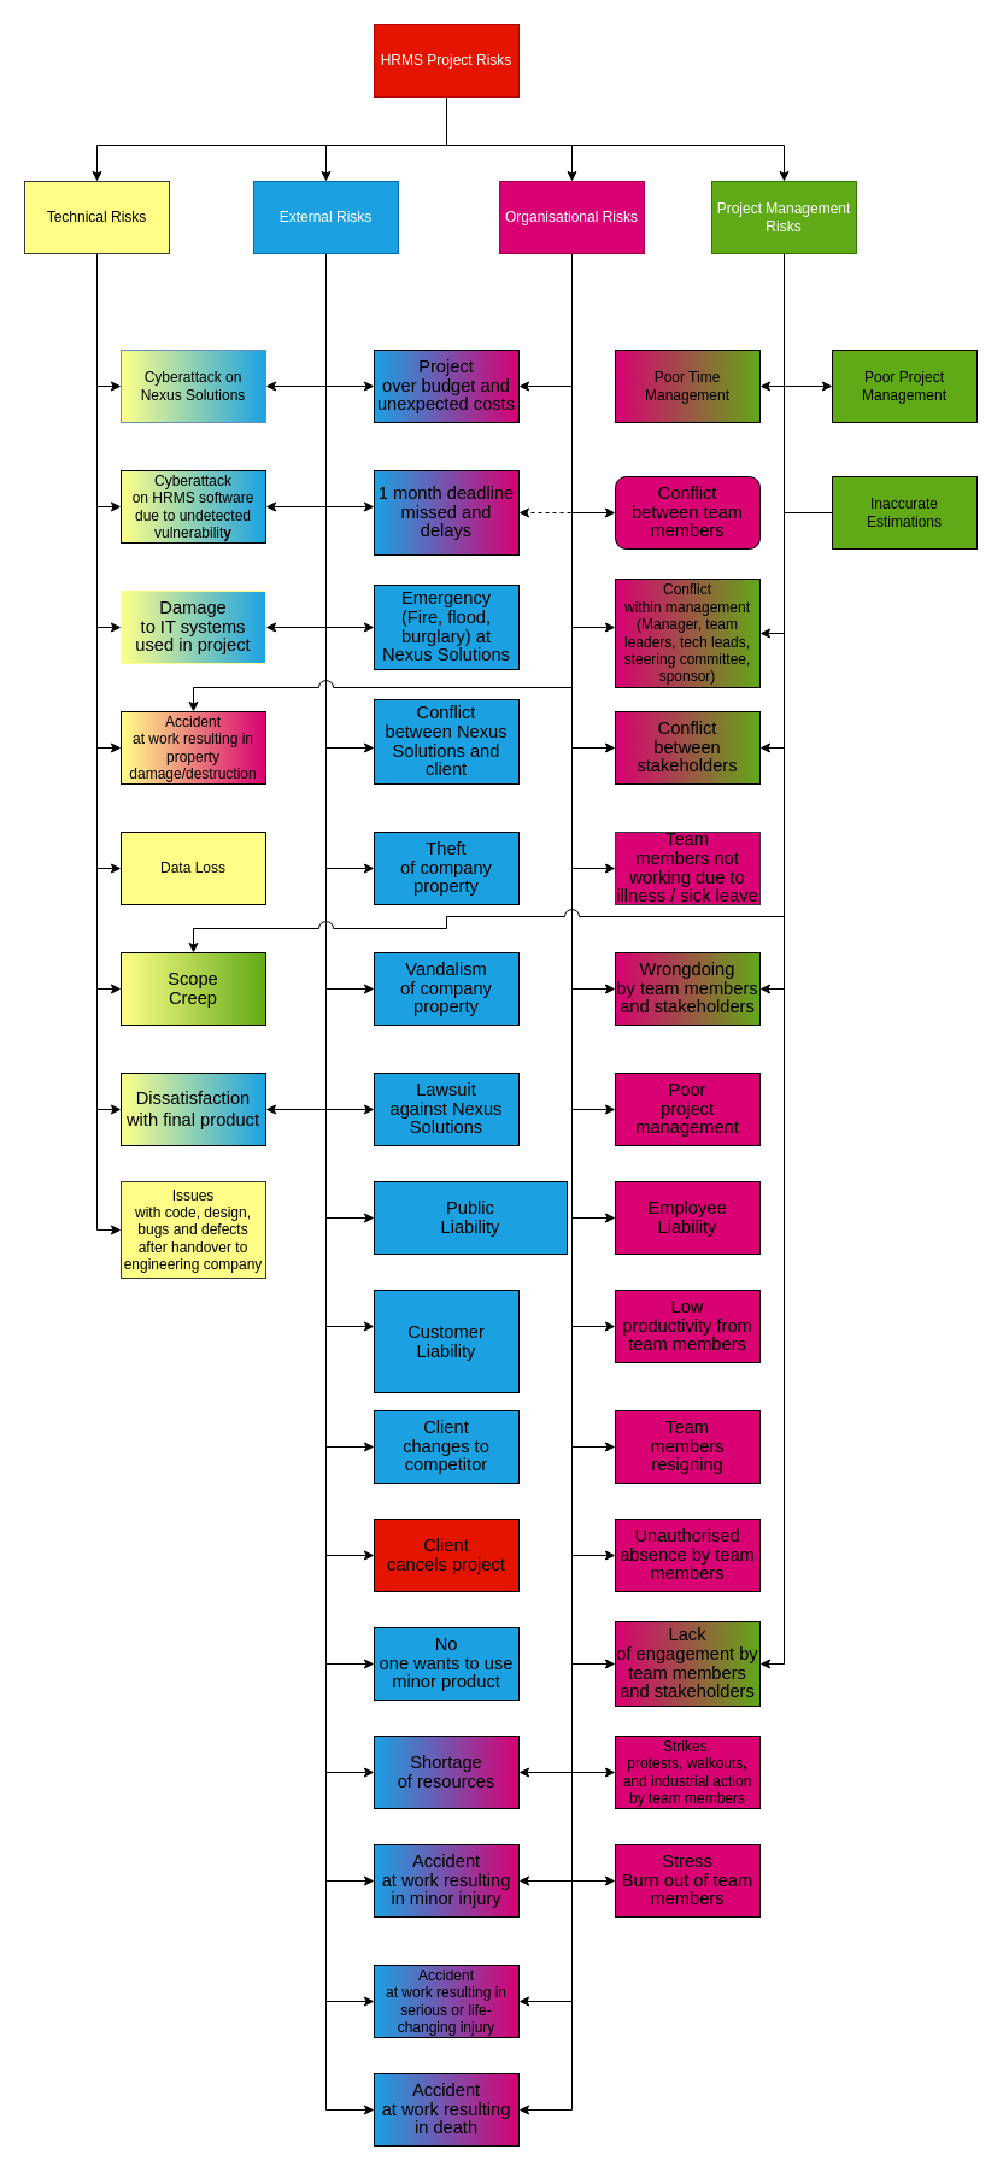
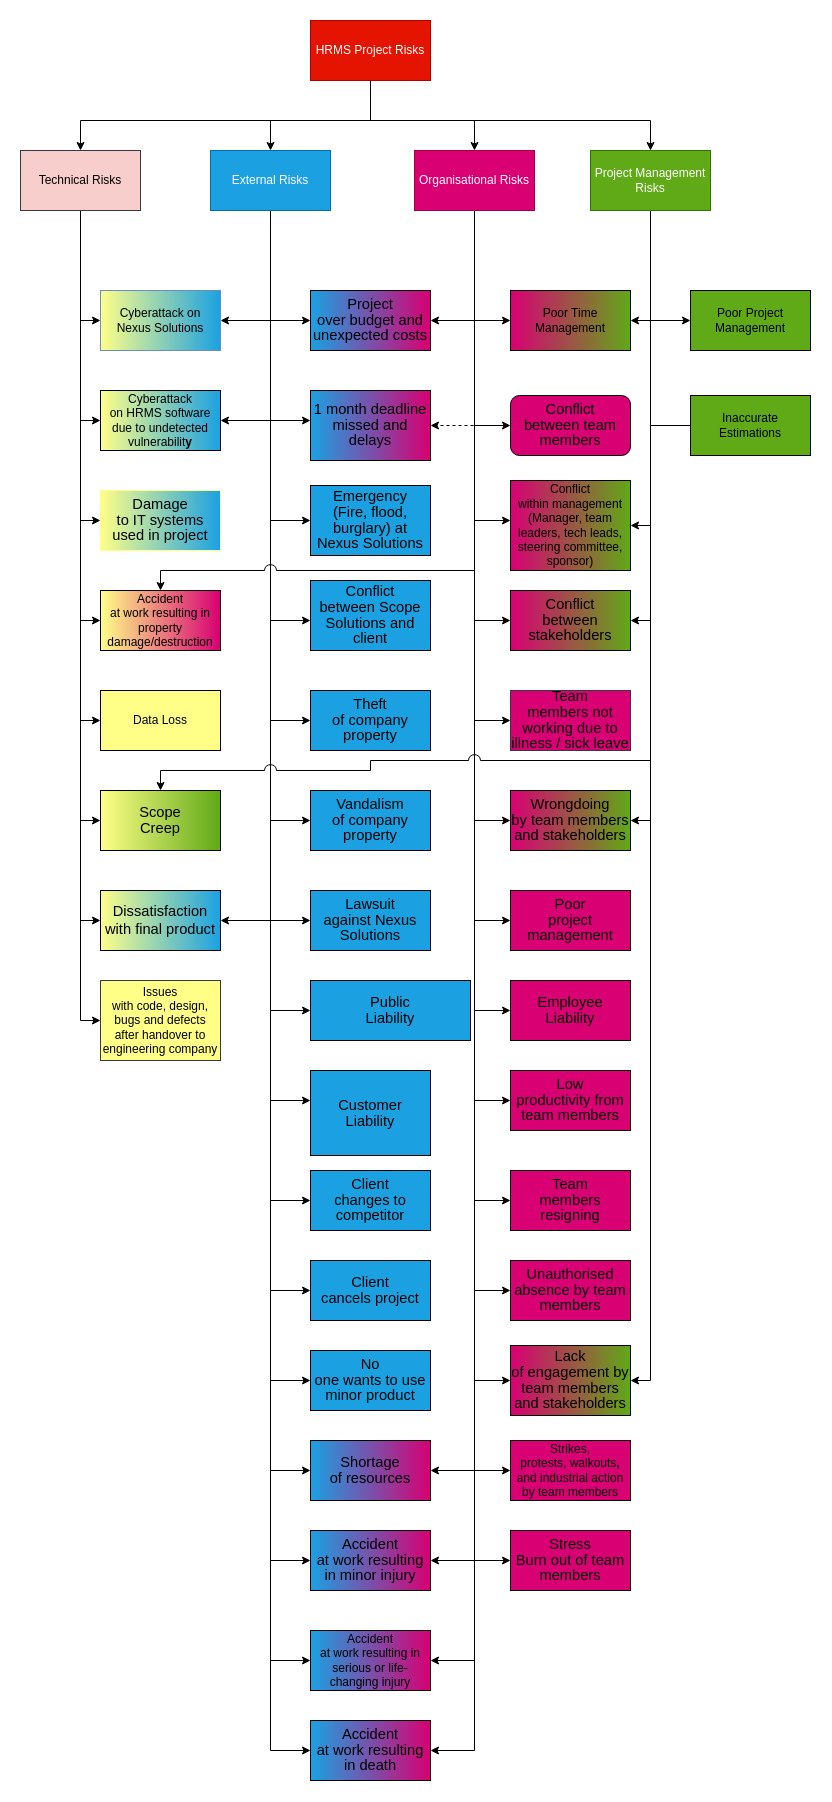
- <mxCell id="15" value="Technical Risks" style="rounded=0;whiteSpace=wrap;html=1;fillColor=#ffff88;strokeColor=#36393d;" vertex="1" parent="1"><mxGeometry x="20" y="150" width="120" height="60" as="geometry" /></mxCell>
+ <mxCell id="15" value="Technical Risks" style="rounded=0;whiteSpace=wrap;html=1;fillColor=#f8cecc;strokeColor=#36393d;" vertex="1" parent="1"><mxGeometry x="20" y="150" width="120" height="60" as="geometry" /></mxCell>
+ <mxCell id="37" value="" style="edgeStyle=orthogonalEdgeStyle;rounded=0;orthogonalLoop=1;jettySize=auto;html=1;" edge="1" parent="1" source="58" target="89"><mxGeometry relative="1" as="geometry"><Array as="points"><mxPoint x="474" y="320" /></Array></mxGeometry></mxCell>
- <mxCell id="18" style="edgeStyle=orthogonalEdgeStyle;rounded=0;orthogonalLoop=1;jettySize=auto;html=1;entryX=1;entryY=0.5;entryDx=0;entryDy=0;" edge="1" parent="1" source="36" target="70"><mxGeometry relative="1" as="geometry" /></mxCell>
- <mxCell id="79" value="&lt;span style=&quot;font-size:11.0pt;line-height:107%;&lt;br/&gt;font-family:&amp;quot;Calibri&amp;quot;,sans-serif;mso-ascii-theme-font:minor-latin;mso-fareast-font-family:&lt;br/&gt;DengXian;mso-fareast-theme-font:minor-fareast;mso-hansi-theme-font:minor-latin;&lt;br/&gt;mso-bidi-font-family:&amp;quot;Times New Roman&amp;quot;;mso-bidi-theme-font:minor-bidi;&lt;br/&gt;mso-ansi-language:EN-GB;mso-fareast-language:ZH-CN;mso-bidi-language:AR-SA&quot;&gt;Conflict&lt;br/&gt;between Nexus Solutions and client&lt;/span&gt;" style="rounded=0;whiteSpace=wrap;html=1;fillColor=#1ba1e2;" vertex="1" parent="1"><mxGeometry x="310" y="580" width="120" height="70" as="geometry" /></mxCell>
+ <mxCell id="79" value="&lt;span style=&quot;font-size:11.0pt;line-height:107%;&lt;br/&gt;font-family:&amp;quot;Calibri&amp;quot;,sans-serif;mso-ascii-theme-font:minor-latin;mso-fareast-font-family:&lt;br/&gt;DengXian;mso-fareast-theme-font:minor-fareast;mso-hansi-theme-font:minor-latin;&lt;br/&gt;mso-bidi-font-family:&amp;quot;Times New Roman&amp;quot;;mso-bidi-theme-font:minor-bidi;&lt;br/&gt;mso-ansi-language:EN-GB;mso-fareast-language:ZH-CN;mso-bidi-language:AR-SA&quot;&gt;Conflict&lt;br/&gt;between Scope Solutions and client&lt;/span&gt;" style="rounded=0;whiteSpace=wrap;html=1;fillColor=#1ba1e2;" vertex="1" parent="1"><mxGeometry x="310" y="580" width="120" height="70" as="geometry" /></mxCell>
- <mxCell id="86" value="&lt;span style=&quot;font-size:11.0pt;line-height:107%;&lt;br/&gt;font-family:&amp;quot;Calibri&amp;quot;,sans-serif;mso-ascii-theme-font:minor-latin;mso-fareast-font-family:&lt;br/&gt;DengXian;mso-fareast-theme-font:minor-fareast;mso-hansi-theme-font:minor-latin;&lt;br/&gt;mso-bidi-font-family:&amp;quot;Times New Roman&amp;quot;;mso-bidi-theme-font:minor-bidi;&lt;br/&gt;mso-ansi-language:EN-GB;mso-fareast-language:ZH-CN;mso-bidi-language:AR-SA&quot;&gt;Client&lt;br/&gt;cancels project&lt;/span&gt;" style="rounded=0;whiteSpace=wrap;html=1;fillColor=#e51400;" vertex="1" parent="1"><mxGeometry x="310" y="1260" width="120" height="60" as="geometry" /></mxCell>
+ <mxCell id="86" value="&lt;span style=&quot;font-size:11.0pt;line-height:107%;&lt;br/&gt;font-family:&amp;quot;Calibri&amp;quot;,sans-serif;mso-ascii-theme-font:minor-latin;mso-fareast-font-family:&lt;br/&gt;DengXian;mso-fareast-theme-font:minor-fareast;mso-hansi-theme-font:minor-latin;&lt;br/&gt;mso-bidi-font-family:&amp;quot;Times New Roman&amp;quot;;mso-bidi-theme-font:minor-bidi;&lt;br/&gt;mso-ansi-language:EN-GB;mso-fareast-language:ZH-CN;mso-bidi-language:AR-SA&quot;&gt;Client&lt;br/&gt;cancels project&lt;/span&gt;" style="rounded=0;whiteSpace=wrap;html=1;fillColor=#1ba1e2;" vertex="1" parent="1"><mxGeometry x="310" y="1260" width="120" height="60" as="geometry" /></mxCell>
